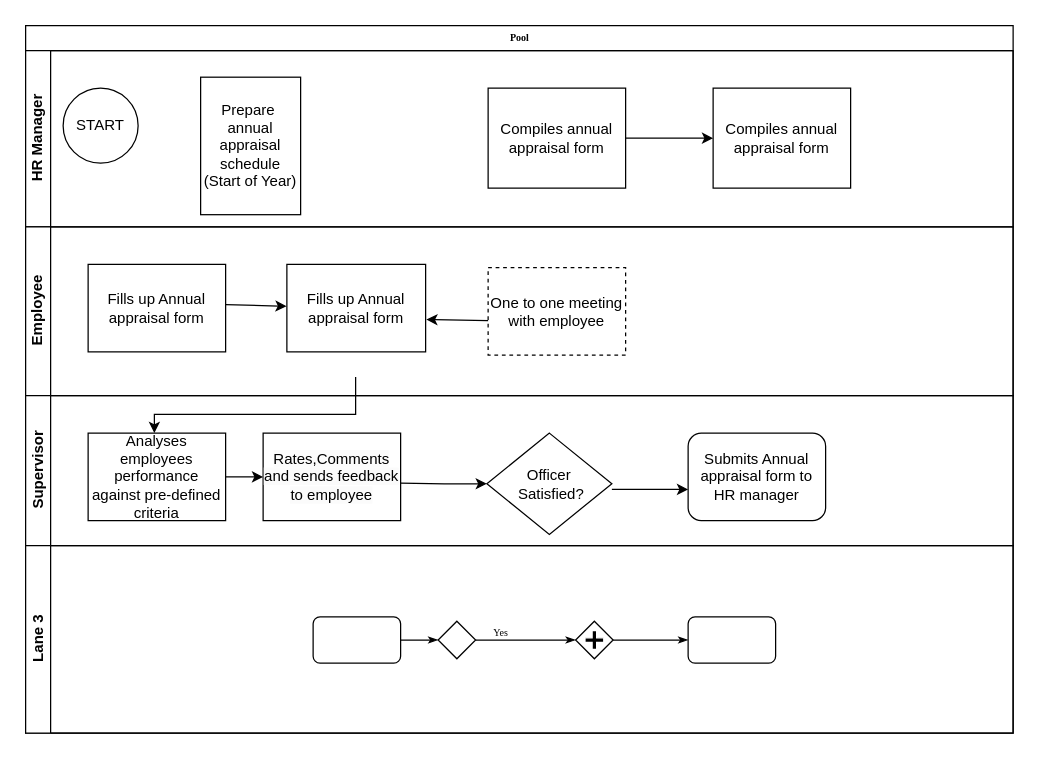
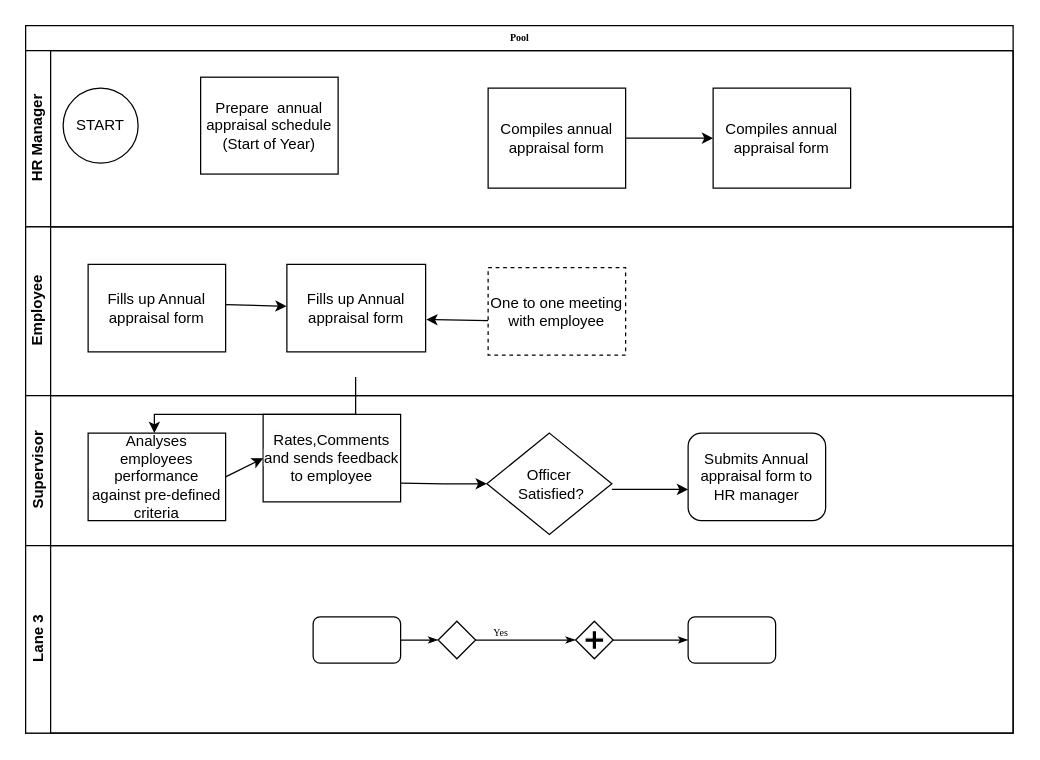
- <mxCell id="5" value="Prepare&amp;nbsp; annual appraisal schedule (Start of Year)" style="rounded=0;whiteSpace=wrap;html=1;fontFamily=Helvetica;fontSize=12;fontColor=#000000;align=center;" vertex="1" parent="3"><mxGeometry x="140" y="21.25" width="80" height="110" as="geometry" /></mxCell>
+ <mxCell id="5" value="Prepare&amp;nbsp; annual appraisal schedule (Start of Year)" style="rounded=0;whiteSpace=wrap;html=1;fontFamily=Helvetica;fontSize=12;fontColor=#000000;align=center;" vertex="1" parent="3"><mxGeometry x="140" y="21.25" width="110" height="77.5" as="geometry" /></mxCell>
- <mxCell id="17" value="&lt;span style=&quot;color: rgb(0, 0, 0); font-family: Helvetica; font-size: 12px; font-style: normal; font-variant-ligatures: normal; font-variant-caps: normal; font-weight: 400; letter-spacing: normal; orphans: 2; text-align: center; text-indent: 0px; text-transform: none; widows: 2; word-spacing: 0px; -webkit-text-stroke-width: 0px; background-color: rgb(251, 251, 251); text-decoration-thickness: initial; text-decoration-style: initial; text-decoration-color: initial; float: none; display: inline !important;&quot;&gt;Rates,Comments and sends feedback to employee&lt;/span&gt;" style="rounded=0;whiteSpace=wrap;html=1;fontFamily=Helvetica;fontSize=12;fontColor=#000000;align=center;" vertex="1" parent="15"><mxGeometry x="190" y="30" width="110" height="70" as="geometry" /></mxCell>
+ <mxCell id="17" value="&lt;span style=&quot;color: rgb(0, 0, 0); font-family: Helvetica; font-size: 12px; font-style: normal; font-variant-ligatures: normal; font-variant-caps: normal; font-weight: 400; letter-spacing: normal; orphans: 2; text-align: center; text-indent: 0px; text-transform: none; widows: 2; word-spacing: 0px; -webkit-text-stroke-width: 0px; background-color: rgb(251, 251, 251); text-decoration-thickness: initial; text-decoration-style: initial; text-decoration-color: initial; float: none; display: inline !important;&quot;&gt;Rates,Comments and sends feedback to employee&lt;/span&gt;" style="rounded=0;whiteSpace=wrap;html=1;fontFamily=Helvetica;fontSize=12;fontColor=#000000;align=center;" vertex="1" parent="15"><mxGeometry x="190" y="15" width="110" height="70" as="geometry" /></mxCell>
